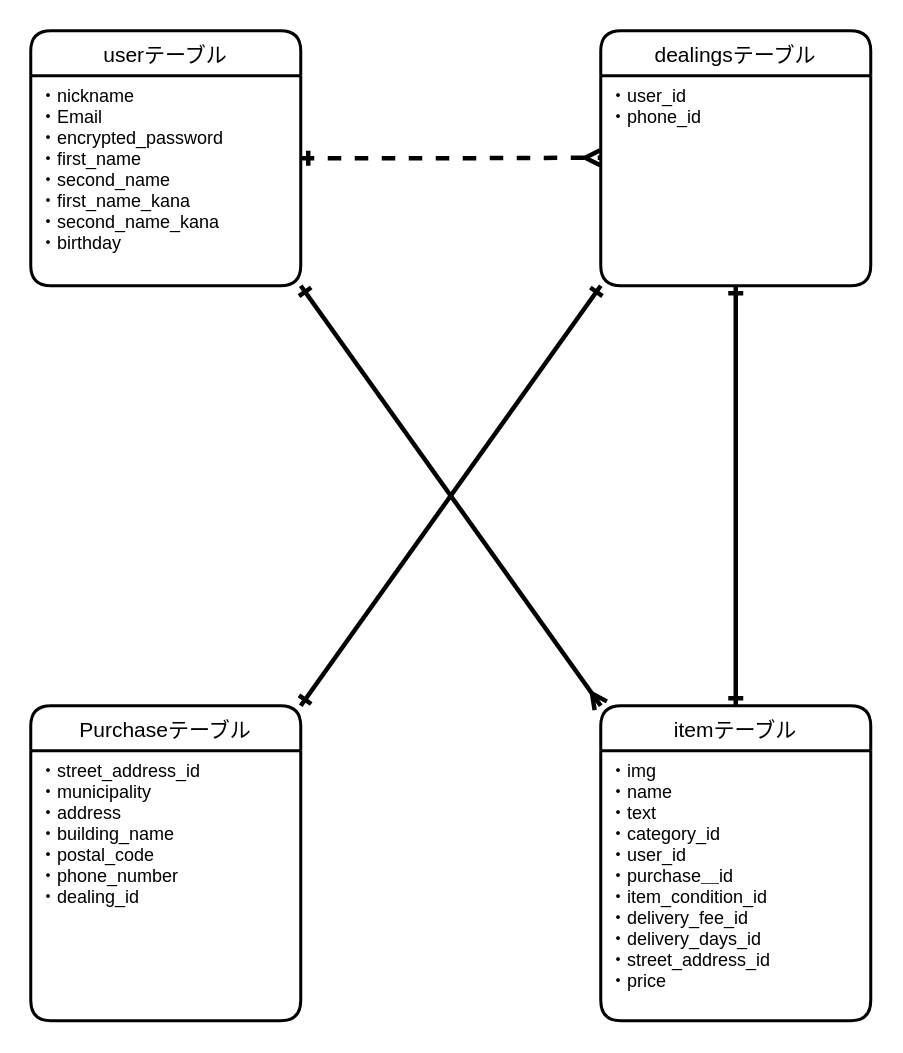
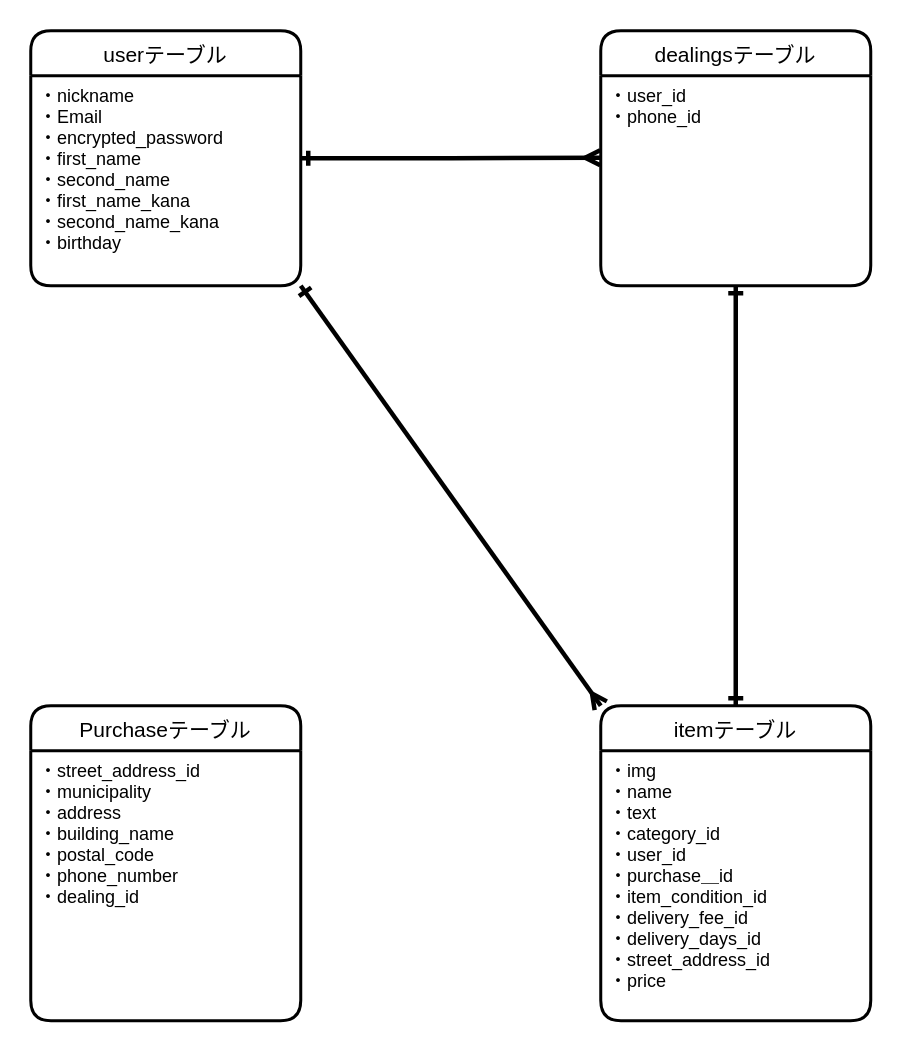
- <mxCell id="9" style="edgeStyle=orthogonalEdgeStyle;rounded=0;orthogonalLoop=1;jettySize=auto;html=1;entryX=-0.002;entryY=0.39;entryDx=0;entryDy=0;entryPerimeter=0;strokeWidth=3;endArrow=ERmany;endFill=0;startArrow=ERone;startFill=0;dashed=1;" parent="1" source="10" target="8" edge="1"><mxGeometry relative="1" as="geometry" /></mxCell>
+ <mxCell id="9" style="edgeStyle=orthogonalEdgeStyle;rounded=0;orthogonalLoop=1;jettySize=auto;html=1;entryX=-0.002;entryY=0.39;entryDx=0;entryDy=0;entryPerimeter=0;strokeWidth=3;endArrow=ERmany;endFill=0;startArrow=ERone;startFill=0;" parent="1" source="10" target="8" edge="1"><mxGeometry relative="1" as="geometry" /></mxCell>
- <mxCell id="4" style="rounded=0;orthogonalLoop=1;jettySize=auto;html=1;exitX=1;exitY=0;exitDx=0;exitDy=0;entryX=0;entryY=1;entryDx=0;entryDy=0;startArrow=ERone;startFill=0;endArrow=ERone;endFill=0;strokeWidth=3;" parent="1" source="5" target="8" edge="1"><mxGeometry relative="1" as="geometry"><mxPoint x="275.146" y="405.774" as="sourcePoint" /></mxGeometry></mxCell>
